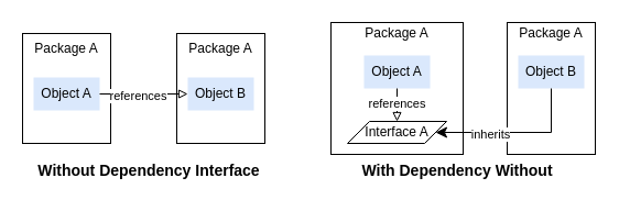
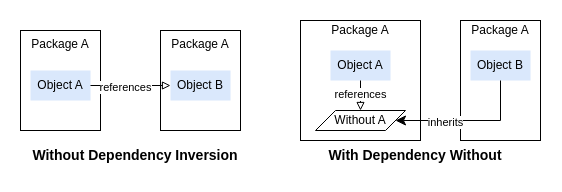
- <mxCell id="10" value="Interface A" style="shape=parallelogram;perimeter=parallelogramPerimeter;whiteSpace=wrap;html=1;fixedSize=1;" vertex="1" parent="1"><mxGeometry x="315" y="110" width="90" height="20" as="geometry" /></mxCell>
+ <mxCell id="10" value="Without A" style="shape=parallelogram;perimeter=parallelogramPerimeter;whiteSpace=wrap;html=1;fixedSize=1;" vertex="1" parent="1"><mxGeometry x="315" y="110" width="90" height="20" as="geometry" /></mxCell>
- <mxCell id="17" value="Without Dependency Interface" style="text;html=1;align=center;verticalAlign=middle;whiteSpace=wrap;rounded=0;fontSize=14;fontStyle=1" vertex="1" parent="1"><mxGeometry x="20" y="140" width="230" height="30" as="geometry" /></mxCell>
+ <mxCell id="17" value="Without Dependency Inversion" style="text;html=1;align=center;verticalAlign=middle;whiteSpace=wrap;rounded=0;fontSize=14;fontStyle=1" vertex="1" parent="1"><mxGeometry x="20" y="140" width="230" height="30" as="geometry" /></mxCell>
